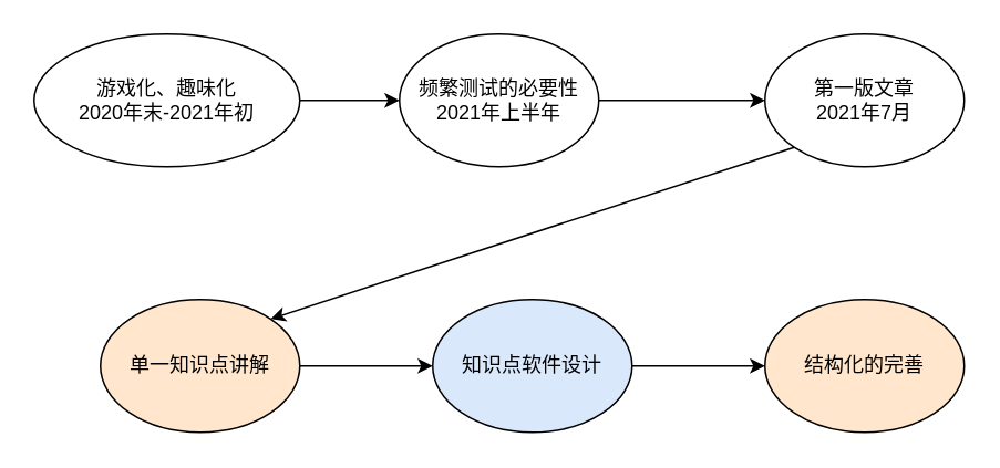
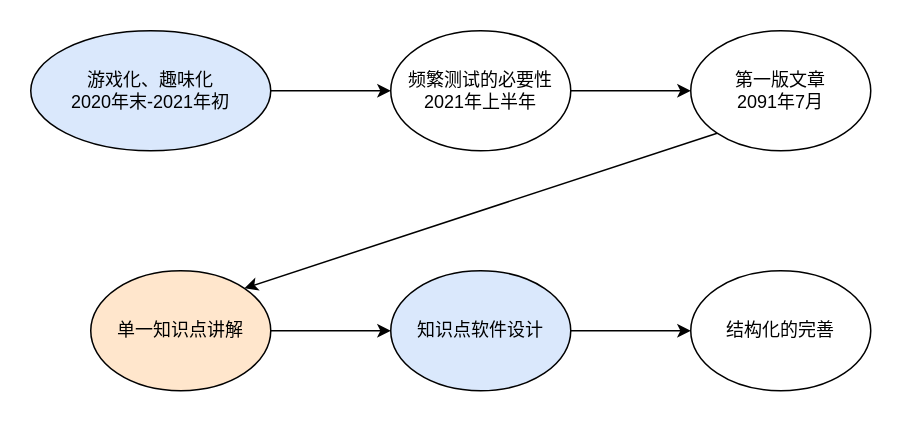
- <mxCell id="8" value="游戏化、趣味化&lt;br&gt;2020年末-2021年初" style="ellipse;whiteSpace=wrap;html=1;" vertex="1" parent="1"><mxGeometry x="20" y="20" width="160" height="80" as="geometry" /></mxCell>
+ <mxCell id="8" value="游戏化、趣味化&lt;br&gt;2020年末-2021年初" style="ellipse;whiteSpace=wrap;html=1;fillColor=#dae8fc;" vertex="1" parent="1"><mxGeometry x="20" y="20" width="160" height="80" as="geometry" /></mxCell>
- <mxCell id="10" value="频繁测试的必要性&lt;br&gt;2021年上半年" style="ellipse;whiteSpace=wrap;html=1;" vertex="1" parent="1"><mxGeometry x="240" y="20" width="120" height="80" as="geometry" /></mxCell>
+ <mxCell id="10" value="频繁测试的必要性&lt;br&gt;2021年上半年" style="ellipse;whiteSpace=wrap;html=1;" vertex="1" parent="1"><mxGeometry x="260" y="20" width="120" height="80" as="geometry" /></mxCell>
- <mxCell id="12" value="第一版文章&lt;br&gt;2021年7月" style="ellipse;whiteSpace=wrap;html=1;" vertex="1" parent="1"><mxGeometry x="460" y="20" width="120" height="80" as="geometry" /></mxCell>
+ <mxCell id="12" value="第一版文章&lt;br&gt;2091年7月" style="ellipse;whiteSpace=wrap;html=1;" vertex="1" parent="1"><mxGeometry x="460" y="20" width="120" height="80" as="geometry" /></mxCell>
- <mxCell id="2" value="结构化的完善" style="ellipse;whiteSpace=wrap;html=1;fillColor=#ffe6cc;" vertex="1" parent="1"><mxGeometry x="460" y="180" width="120" height="80" as="geometry" /></mxCell>
+ <mxCell id="2" value="结构化的完善" style="ellipse;whiteSpace=wrap;html=1;" vertex="1" parent="1"><mxGeometry x="460" y="180" width="120" height="80" as="geometry" /></mxCell>
